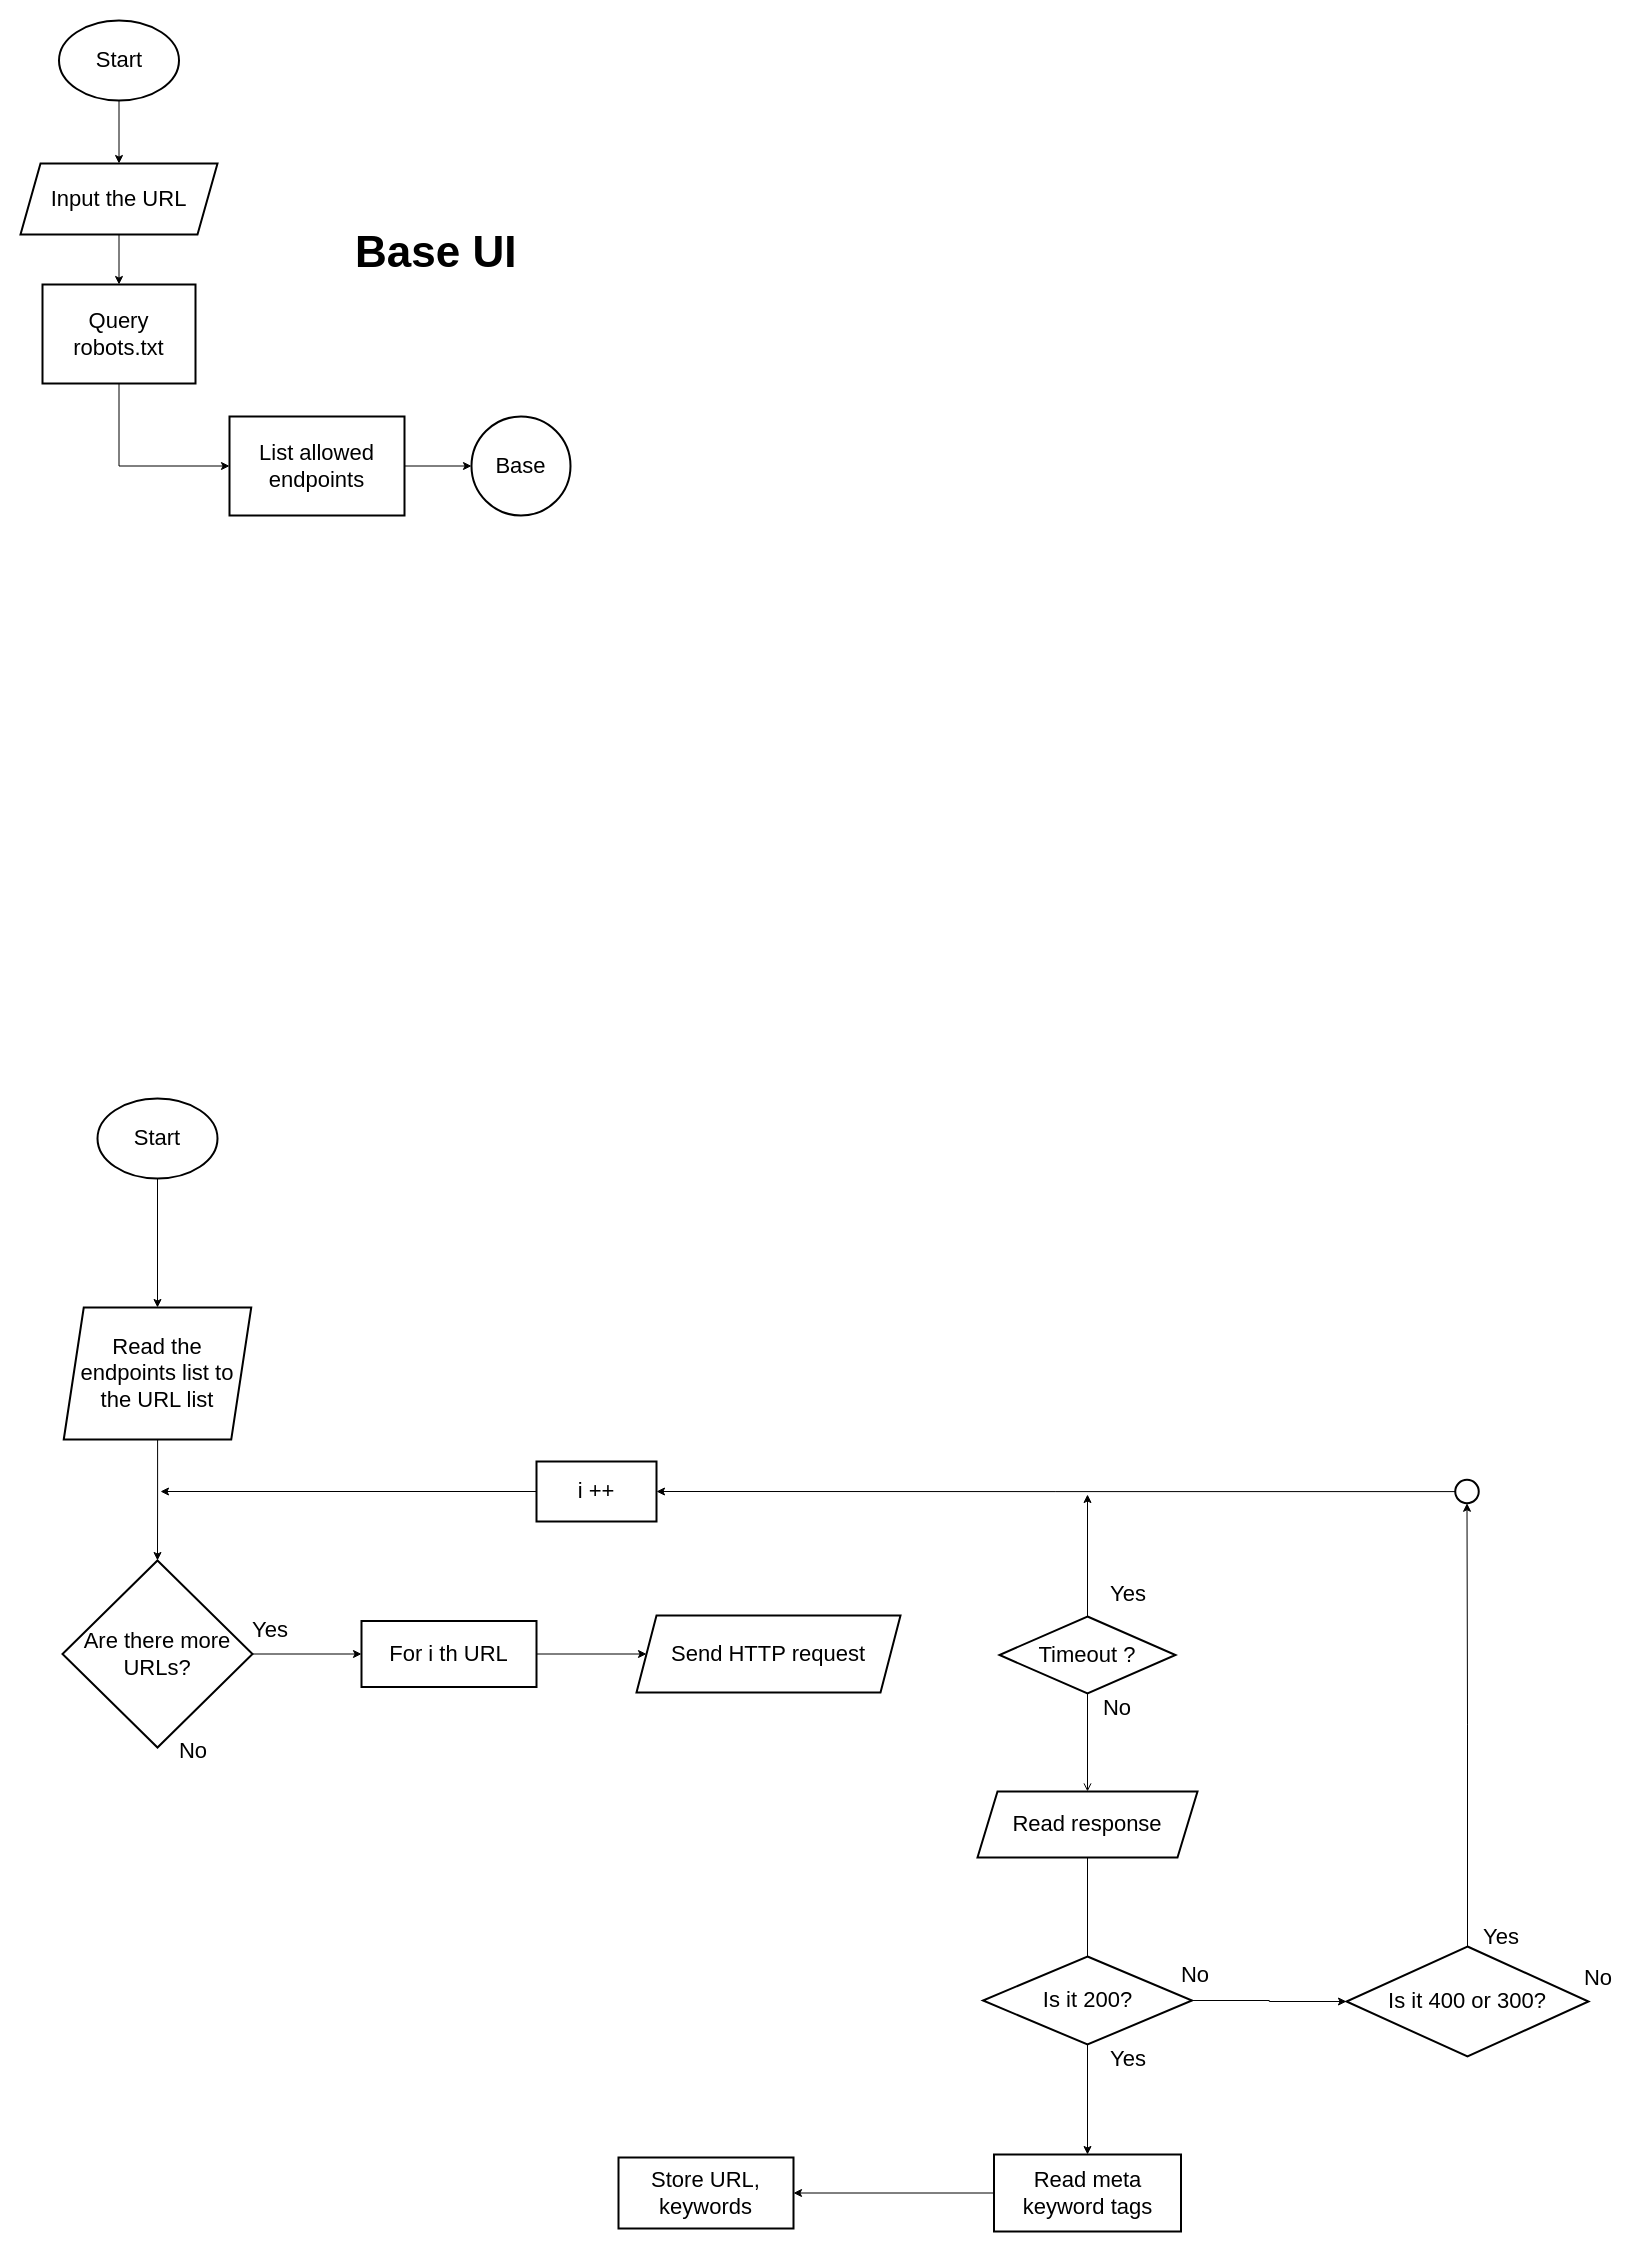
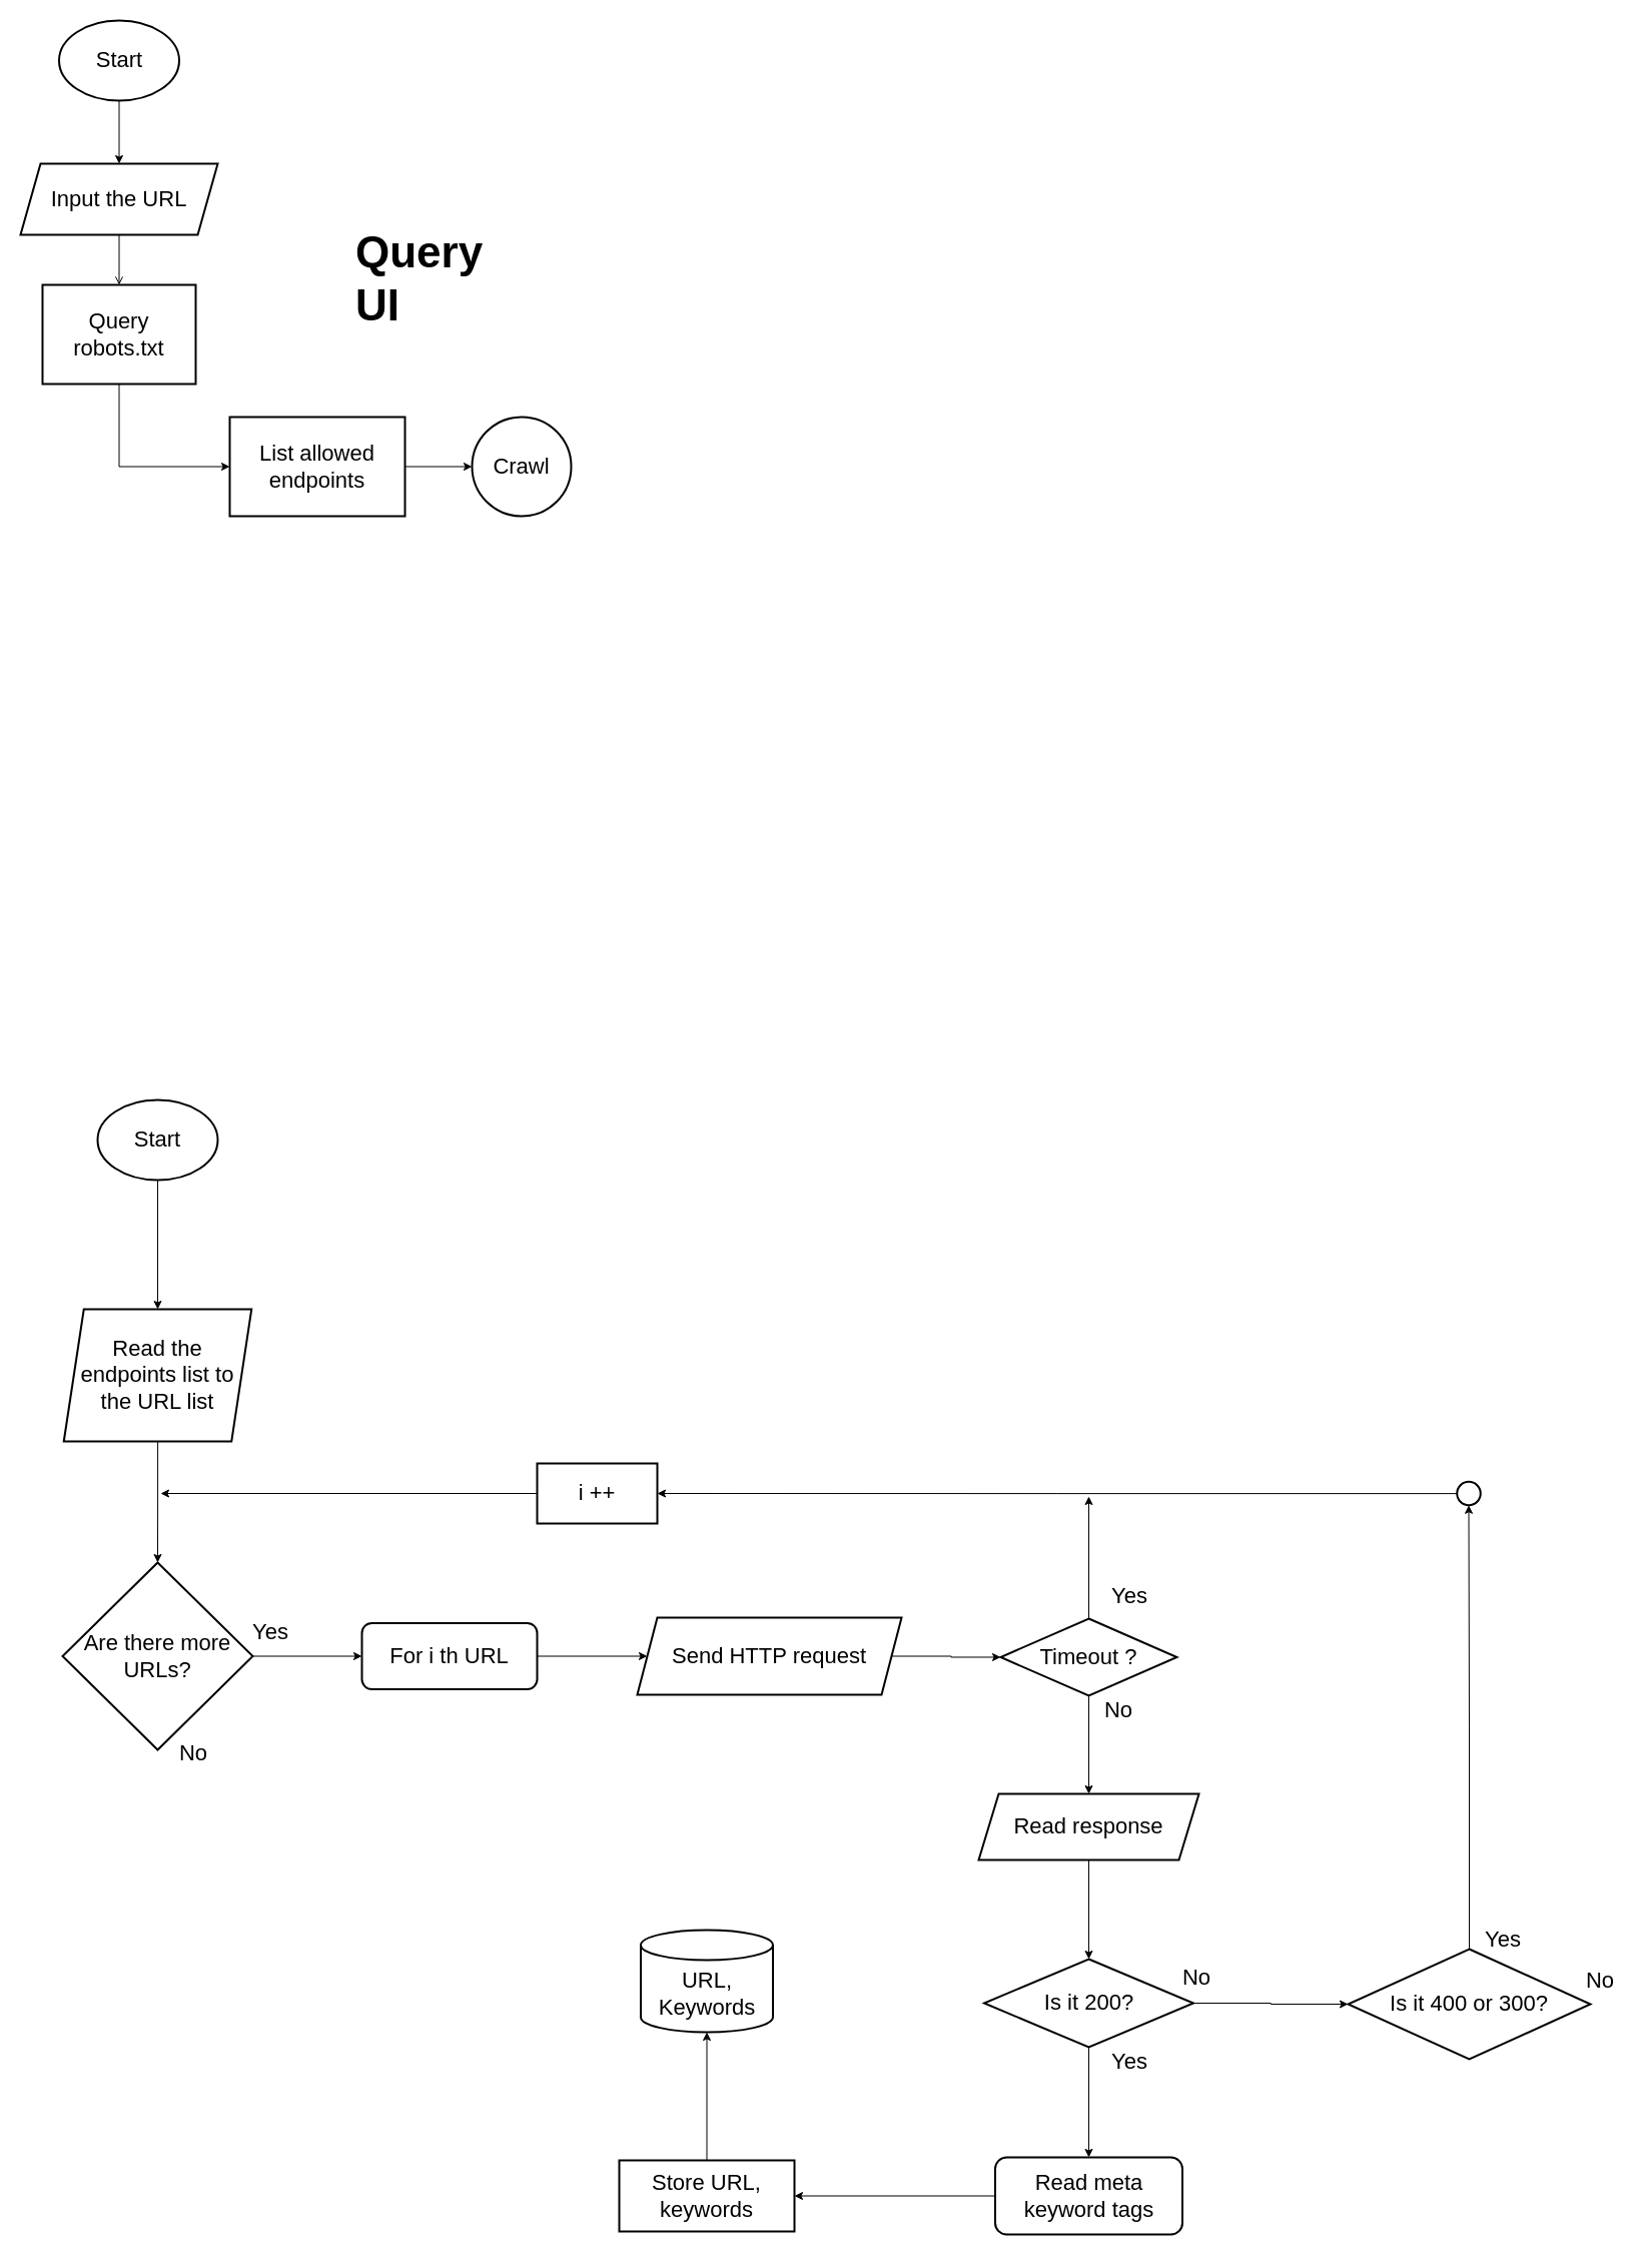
- <mxCell id="12" value="&lt;h1&gt;Base UI&lt;/h1&gt;" style="text;html=1;strokeColor=none;fillColor=none;spacing=5;spacingTop=-20;whiteSpace=wrap;overflow=hidden;rounded=0;strokeWidth=2;fontSize=22;" parent="2" vertex="1"><mxGeometry x="330" y="187" width="190" height="120" as="geometry" /></mxCell>
+ <mxCell id="12" value="&lt;h1&gt;Query UI&lt;/h1&gt;" style="text;html=1;strokeColor=none;fillColor=none;spacing=5;spacingTop=-20;whiteSpace=wrap;overflow=hidden;rounded=0;strokeWidth=2;fontSize=22;" parent="2" vertex="1"><mxGeometry x="330" y="187" width="190" height="120" as="geometry" /></mxCell>
- <mxCell id="7" style="edgeStyle=orthogonalEdgeStyle;rounded=0;jumpSize=6;orthogonalLoop=1;jettySize=auto;html=1;exitX=0.5;exitY=1;exitDx=0;exitDy=0;entryX=0.5;entryY=0;entryDx=0;entryDy=0;fontSize=22;" parent="2" source="3" target="6" edge="1"><mxGeometry relative="1" as="geometry" /></mxCell>
+ <mxCell id="7" style="edgeStyle=orthogonalEdgeStyle;rounded=0;jumpSize=6;orthogonalLoop=1;jettySize=auto;html=1;exitX=0.5;exitY=1;exitDx=0;exitDy=0;entryX=0.5;entryY=0;entryDx=0;entryDy=0;fontSize=22;endArrow=open;" parent="2" source="3" target="6" edge="1"><mxGeometry relative="1" as="geometry" /></mxCell>
- <mxCell id="10" value="Base" style="ellipse;whiteSpace=wrap;html=1;aspect=fixed;strokeWidth=2;fontSize=22;" parent="2" vertex="1"><mxGeometry x="451" y="396" width="99" height="99" as="geometry" /></mxCell>
+ <mxCell id="10" value="Crawl" style="ellipse;whiteSpace=wrap;html=1;aspect=fixed;strokeWidth=2;fontSize=22;" parent="2" vertex="1"><mxGeometry x="451" y="396" width="99" height="99" as="geometry" /></mxCell>
- <mxCell id="19" value="For i th URL" style="whiteSpace=wrap;html=1;strokeWidth=2;fontSize=22;rounded=0;" parent="1" vertex="1"><mxGeometry x="361" y="1620.5" width="175" height="66" as="geometry" /></mxCell>
+ <mxCell id="19" value="For i th URL" style="rounded=1;whiteSpace=wrap;html=1;strokeWidth=2;fontSize=22;" parent="1" vertex="1"><mxGeometry x="361" y="1620.5" width="175" height="66" as="geometry" /></mxCell>
+ <mxCell id="20" style="edgeStyle=orthogonalEdgeStyle;rounded=0;jumpSize=6;orthogonalLoop=1;jettySize=auto;html=1;entryX=0;entryY=0.5;entryDx=0;entryDy=0;fontSize=22;" parent="1" source="21" target="32" edge="1"><mxGeometry relative="1" as="geometry" /></mxCell>
- <mxCell id="24" style="edgeStyle=orthogonalEdgeStyle;rounded=0;jumpSize=6;orthogonalLoop=1;jettySize=auto;html=1;exitX=0.5;exitY=1;exitDx=0;exitDy=0;entryX=0.5;entryY=0;entryDx=0;entryDy=0;fontSize=22;endArrow=open;" parent="1" source="32" target="23" edge="1"><mxGeometry relative="1" as="geometry" /></mxCell>
+ <mxCell id="24" style="edgeStyle=orthogonalEdgeStyle;rounded=0;jumpSize=6;orthogonalLoop=1;jettySize=auto;html=1;exitX=0.5;exitY=1;exitDx=0;exitDy=0;entryX=0.5;entryY=0;entryDx=0;entryDy=0;fontSize=22;" parent="1" source="32" target="23" edge="1"><mxGeometry relative="1" as="geometry" /></mxCell>
- <mxCell id="22" style="edgeStyle=orthogonalEdgeStyle;rounded=0;orthogonalLoop=1;jettySize=auto;html=1;entryX=0.5;entryY=0;entryDx=0;entryDy=0;fontSize=22;endArrow=none;" edge="1" parent="1" source="23" target="48"><mxGeometry relative="1" as="geometry" /></mxCell>
+ <mxCell id="22" style="edgeStyle=orthogonalEdgeStyle;rounded=0;orthogonalLoop=1;jettySize=auto;html=1;entryX=0.5;entryY=0;entryDx=0;entryDy=0;fontSize=22;" edge="1" parent="1" source="23" target="48"><mxGeometry relative="1" as="geometry" /></mxCell>
+ <mxCell id="55" value="URL, Keywords" style="shape=cylinder3;whiteSpace=wrap;html=1;boundedLbl=1;backgroundOutline=1;size=15;strokeWidth=2;fontSize=22;" vertex="1" parent="1"><mxGeometry x="639.5" y="1927" width="132" height="102" as="geometry" /></mxCell>
+ <mxCell id="56" style="edgeStyle=orthogonalEdgeStyle;rounded=0;orthogonalLoop=1;jettySize=auto;html=1;fontSize=22;" edge="1" parent="1" source="57" target="55"><mxGeometry relative="1" as="geometry" /></mxCell>
- <mxCell id="53" value="Read meta keyword tags" style="rounded=0;whiteSpace=wrap;html=1;strokeWidth=2;fontSize=22;" vertex="1" parent="1"><mxGeometry x="993.5" y="2154" width="187" height="77" as="geometry" /></mxCell>
+ <mxCell id="53" value="Read meta keyword tags" style="whiteSpace=wrap;html=1;strokeWidth=2;fontSize=22;rounded=1;" vertex="1" parent="1"><mxGeometry x="993.5" y="2154" width="187" height="77" as="geometry" /></mxCell>
